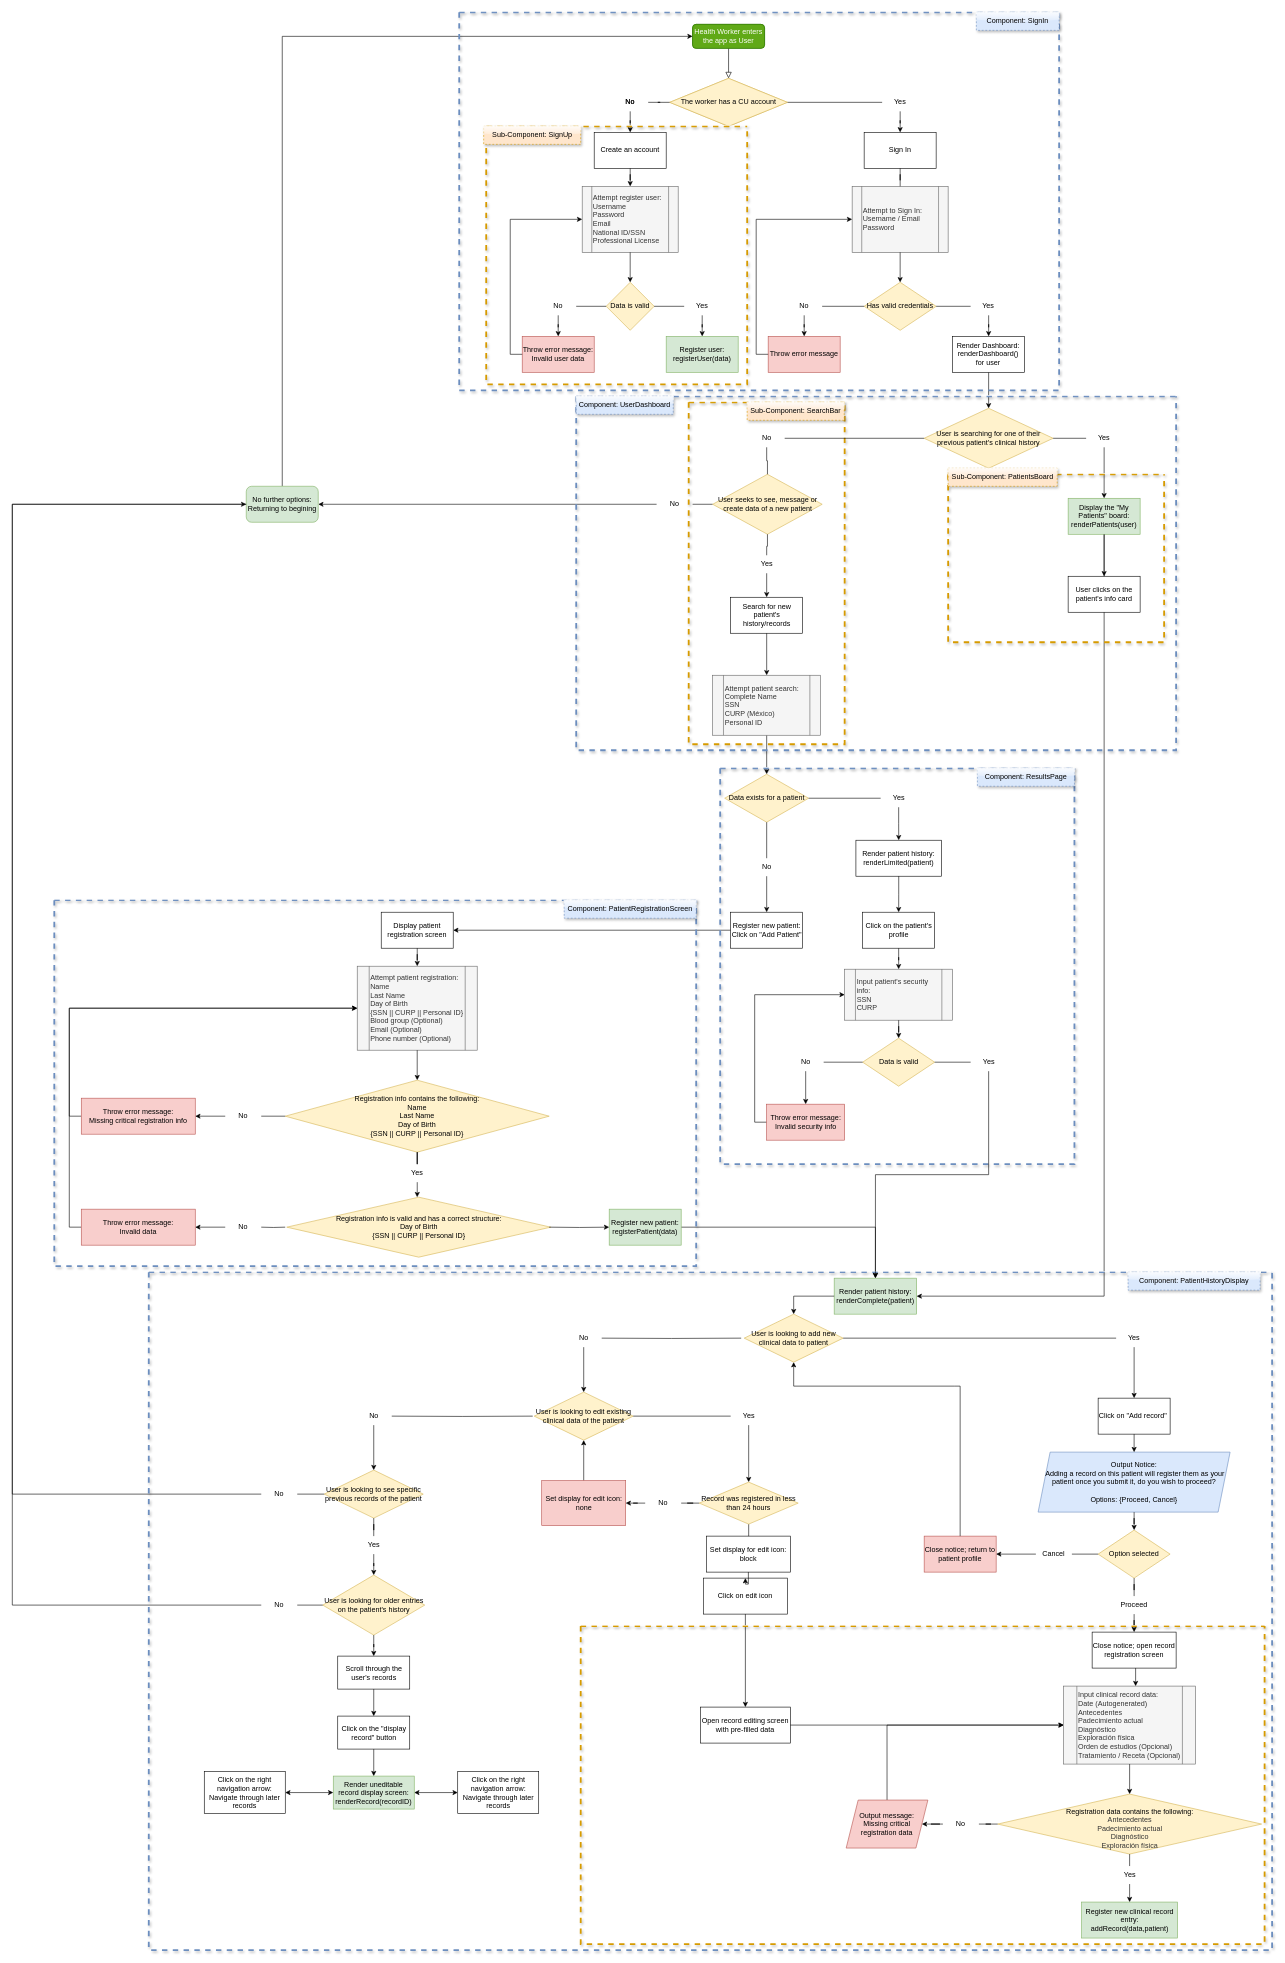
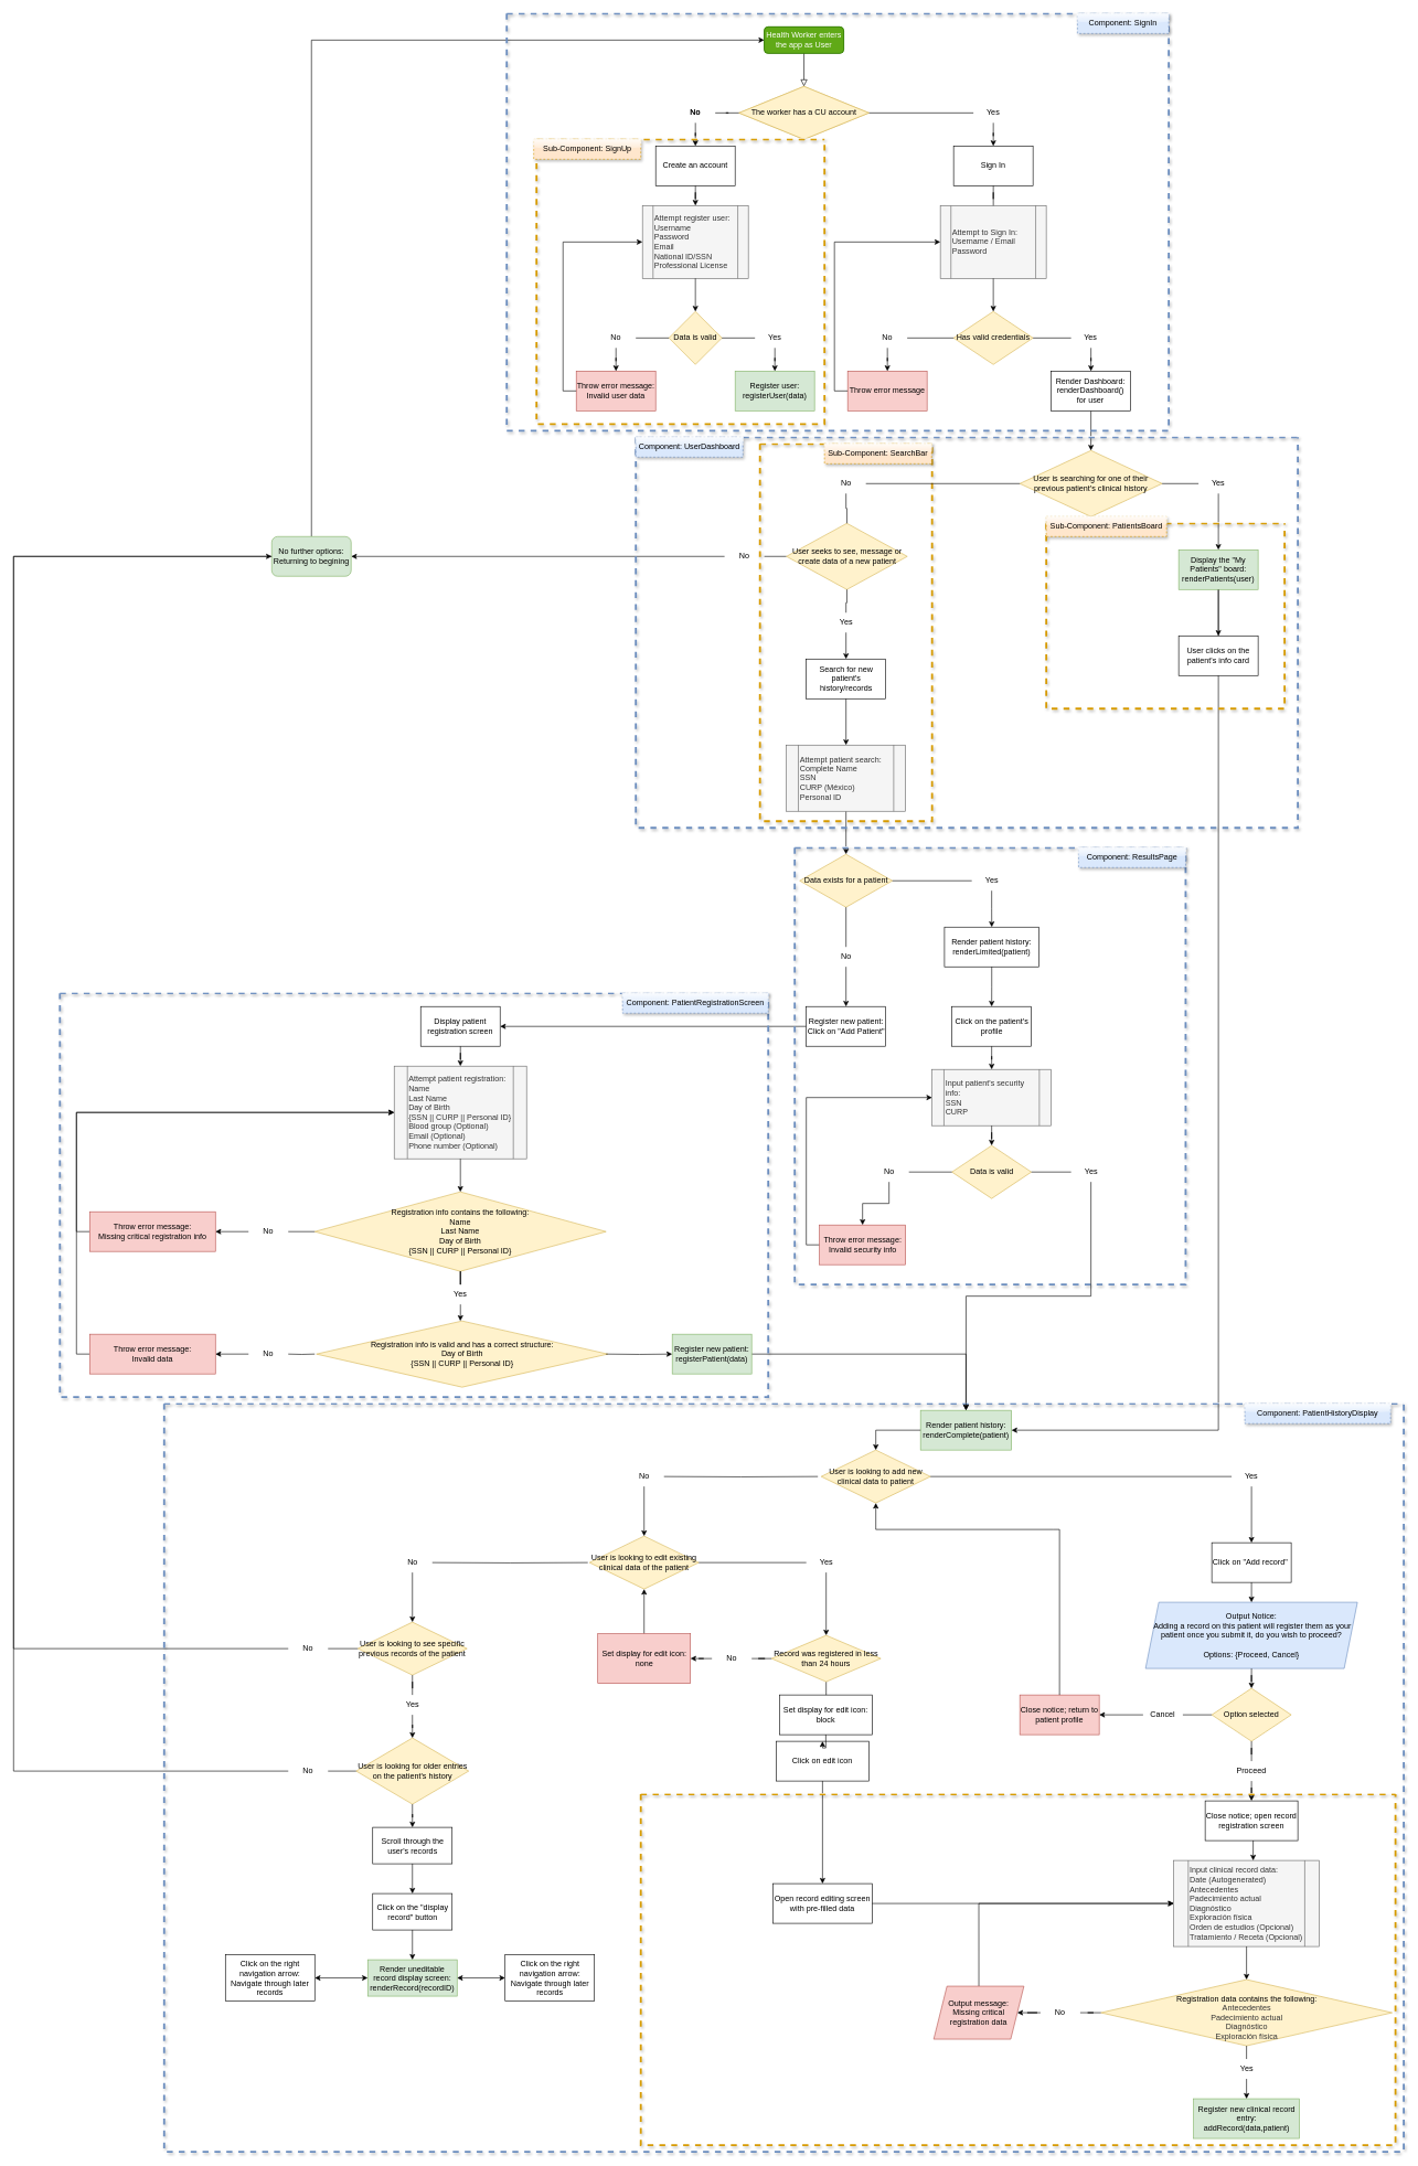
- <mxCell id="75" value="Throw error message:&lt;br&gt;Invalid security info" style="whiteSpace=wrap;html=1;fillColor=#f8cecc;strokeColor=#b85450;" parent="61" vertex="1"><mxGeometry x="77.5" y="560" width="130" height="60" as="geometry" /></mxCell>
+ <mxCell id="75" value="Throw error message:&lt;br&gt;Invalid security info" style="whiteSpace=wrap;html=1;fillColor=#f8cecc;strokeColor=#b85450;" parent="61" vertex="1"><mxGeometry x="37.5" y="570" width="130" height="60" as="geometry" /></mxCell>
